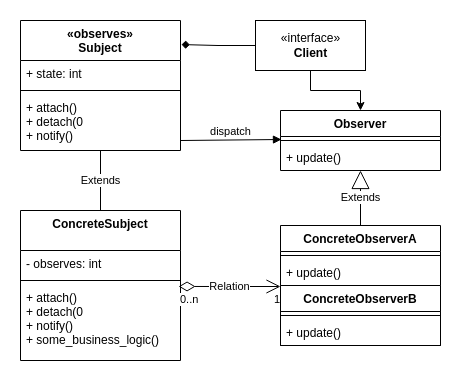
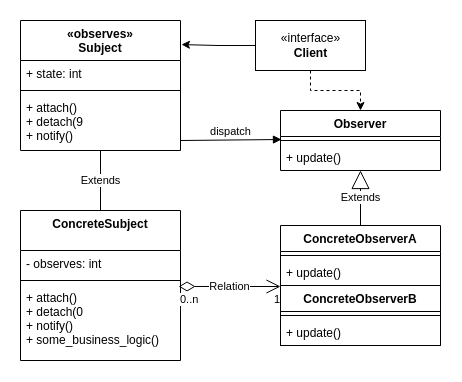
- <mxCell id="19" style="edgeStyle=orthogonalEdgeStyle;rounded=0;orthogonalLoop=1;jettySize=auto;html=1;entryX=1.006;entryY=0.185;entryDx=0;entryDy=0;entryPerimeter=0;endArrow=diamond;" edge="1" parent="1" source="21" target="2"><mxGeometry relative="1" as="geometry" /></mxCell>
+ <mxCell id="19" style="edgeStyle=orthogonalEdgeStyle;rounded=0;orthogonalLoop=1;jettySize=auto;html=1;entryX=1.006;entryY=0.185;entryDx=0;entryDy=0;entryPerimeter=0;" edge="1" parent="1" source="21" target="2"><mxGeometry relative="1" as="geometry" /></mxCell>
- <mxCell id="20" style="edgeStyle=orthogonalEdgeStyle;rounded=0;orthogonalLoop=1;jettySize=auto;html=1;entryX=0.5;entryY=0;entryDx=0;entryDy=0;" edge="1" parent="1" source="21" target="10"><mxGeometry relative="1" as="geometry" /></mxCell>
+ <mxCell id="20" style="edgeStyle=orthogonalEdgeStyle;rounded=0;orthogonalLoop=1;jettySize=auto;html=1;entryX=0.5;entryY=0;entryDx=0;entryDy=0;dashed=1;" edge="1" parent="1" source="21" target="10"><mxGeometry relative="1" as="geometry" /></mxCell>
- <mxCell id="5" value="+ attach()&#10;+ detach(0&#10;+ notify()" style="text;strokeColor=none;fillColor=none;align=left;verticalAlign=top;spacingLeft=4;spacingRight=4;overflow=hidden;rotatable=0;points=[[0,0.5],[1,0.5]];portConstraint=eastwest;" vertex="1" parent="2"><mxGeometry y="74" width="160" height="56" as="geometry" /></mxCell>
+ <mxCell id="5" value="+ attach()&#10;+ detach(9&#10;+ notify()" style="text;strokeColor=none;fillColor=none;align=left;verticalAlign=top;spacingLeft=4;spacingRight=4;overflow=hidden;rotatable=0;points=[[0,0.5],[1,0.5]];portConstraint=eastwest;" vertex="1" parent="2"><mxGeometry y="74" width="160" height="56" as="geometry" /></mxCell>
